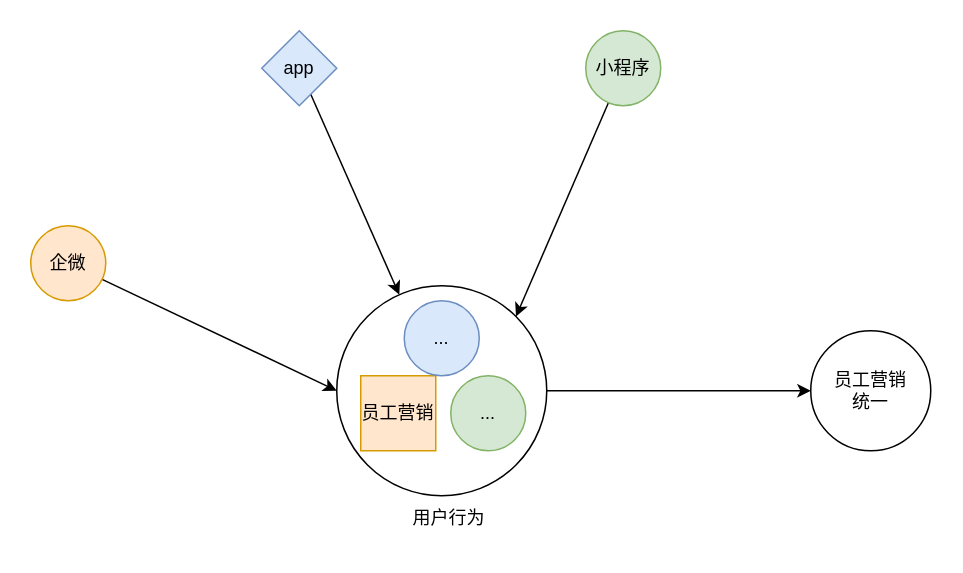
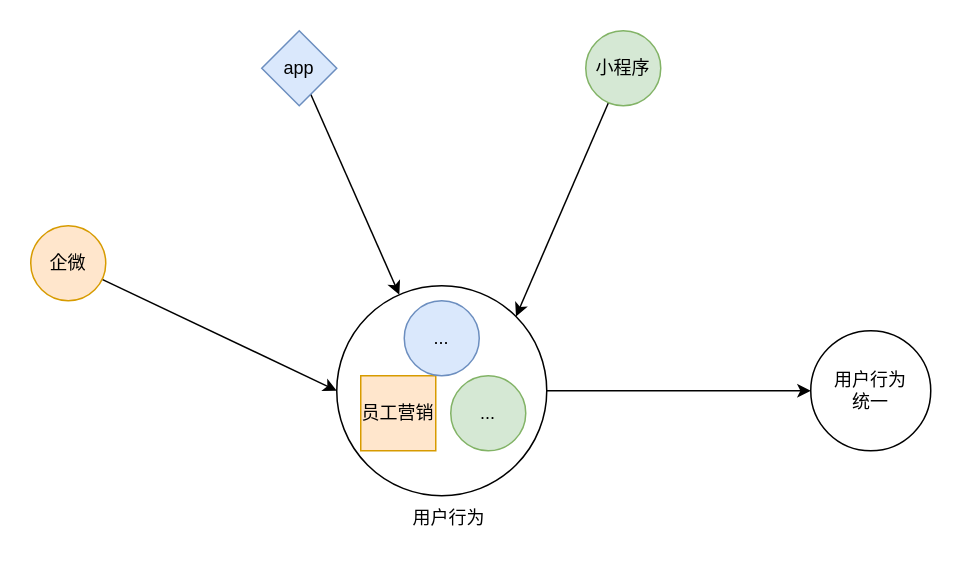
- <mxCell id="14" value="员工营销&lt;br&gt;统一" style="ellipse;whiteSpace=wrap;html=1;aspect=fixed;" vertex="1" parent="1"><mxGeometry x="540" y="220" width="80" height="80" as="geometry" /></mxCell>
+ <mxCell id="14" value="用户行为&lt;br&gt;统一" style="ellipse;whiteSpace=wrap;html=1;aspect=fixed;" vertex="1" parent="1"><mxGeometry x="540" y="220" width="80" height="80" as="geometry" /></mxCell>
